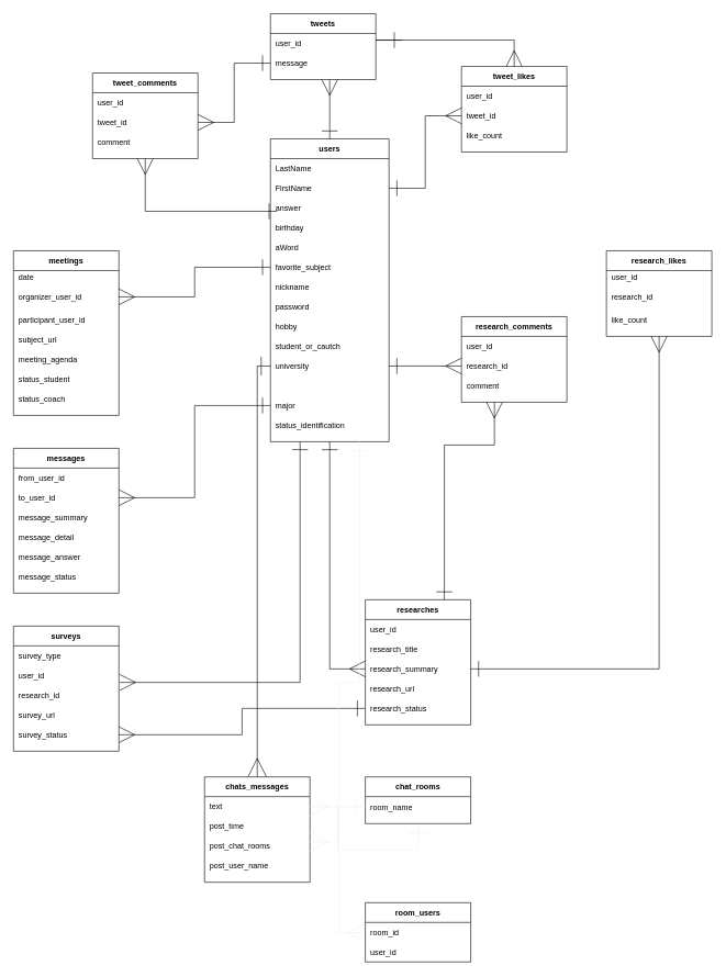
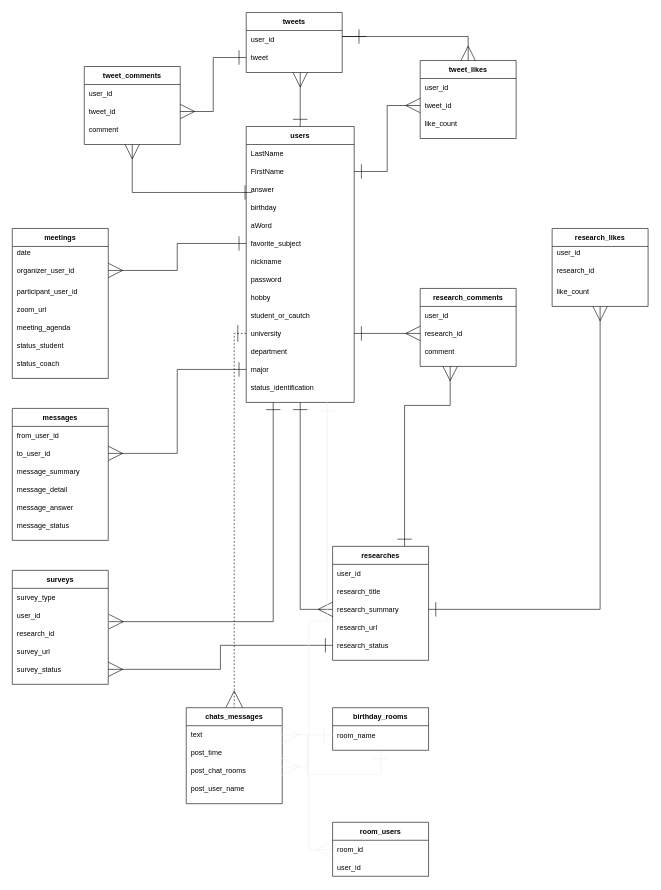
- <mxCell id="39" value="message" style="shape=partialRectangle;connectable=0;fillColor=none;top=0;left=0;bottom=0;right=0;align=left;spacingLeft=6;overflow=hidden;" parent="38" vertex="1"><mxGeometry width="160" height="30" as="geometry" /></mxCell>
+ <mxCell id="39" value="tweet" style="shape=partialRectangle;connectable=0;fillColor=none;top=0;left=0;bottom=0;right=0;align=left;spacingLeft=6;overflow=hidden;" parent="38" vertex="1"><mxGeometry width="160" height="30" as="geometry" /></mxCell>
- <mxCell id="111" value="subject_url" style="shape=partialRectangle;connectable=0;fillColor=none;top=0;left=0;bottom=0;right=0;align=left;spacingLeft=6;overflow=hidden;" parent="110" vertex="1"><mxGeometry width="160" height="30" as="geometry" /></mxCell>
+ <mxCell id="111" value="zoom_url" style="shape=partialRectangle;connectable=0;fillColor=none;top=0;left=0;bottom=0;right=0;align=left;spacingLeft=6;overflow=hidden;" parent="110" vertex="1"><mxGeometry width="160" height="30" as="geometry" /></mxCell>
+ <mxCell id="30" value="department" style="shape=partialRectangle;connectable=0;fillColor=none;top=0;left=0;bottom=0;right=0;align=left;spacingLeft=6;overflow=hidden;" parent="29" vertex="1"><mxGeometry width="180" height="30" as="geometry" /></mxCell>
- <mxCell id="5" style="rounded=0;orthogonalLoop=1;jettySize=auto;html=1;exitX=0;exitY=0.75;exitDx=0;exitDy=0;entryX=0.5;entryY=0;entryDx=0;entryDy=0;endArrow=ERmany;endFill=0;endSize=26;startSize=26;edgeStyle=orthogonalEdgeStyle;startArrow=ERone;startFill=0;" edge="1" parent="1" source="6" target="129"><mxGeometry relative="1" as="geometry"><Array as="points"><mxPoint x="390" y="555" /></Array></mxGeometry></mxCell>
+ <mxCell id="5" style="rounded=0;orthogonalLoop=1;jettySize=auto;html=1;exitX=0;exitY=0.75;exitDx=0;exitDy=0;entryX=0.5;entryY=0;entryDx=0;entryDy=0;endArrow=ERmany;endFill=0;endSize=26;startSize=26;edgeStyle=orthogonalEdgeStyle;startArrow=ERone;startFill=0;dashed=1;" edge="1" parent="1" source="6" target="129"><mxGeometry relative="1" as="geometry"><Array as="points"><mxPoint x="390" y="555" /></Array></mxGeometry></mxCell>
- <mxCell id="139" value="chat_rooms" style="shape=table;startSize=30;container=1;collapsible=1;childLayout=tableLayout;fixedRows=1;rowLines=0;fontStyle=1;align=center;resizeLast=1;shadow=0;" vertex="1" parent="1"><mxGeometry x="554" y="1179" width="160" height="71" as="geometry" /></mxCell>
+ <mxCell id="139" value="birthday_rooms" style="shape=table;startSize=30;container=1;collapsible=1;childLayout=tableLayout;fixedRows=1;rowLines=0;fontStyle=1;align=center;resizeLast=1;shadow=0;" vertex="1" parent="1"><mxGeometry x="554" y="1179" width="160" height="71" as="geometry" /></mxCell>
